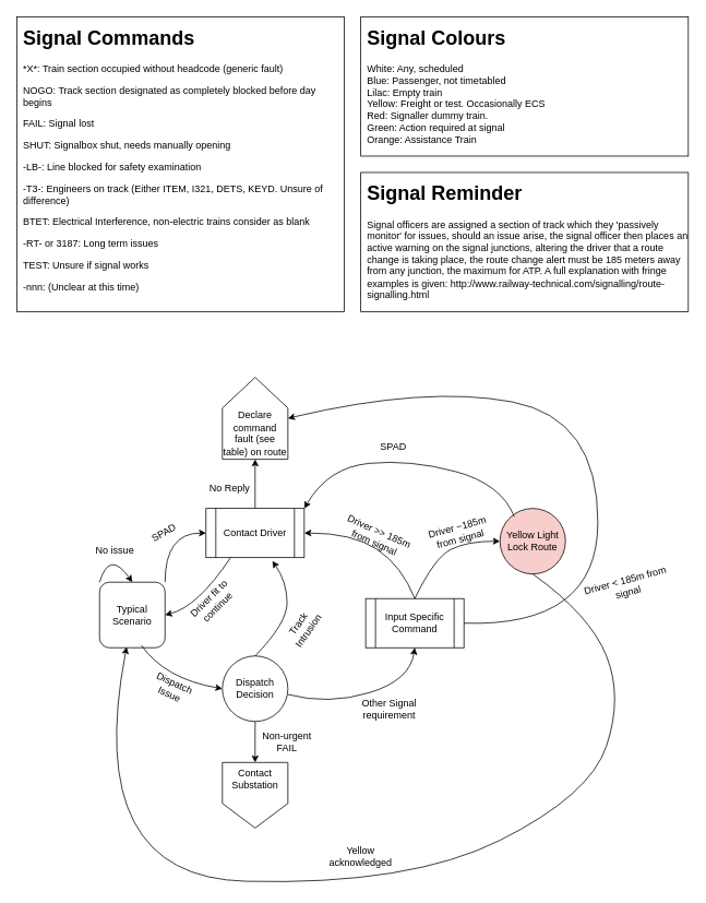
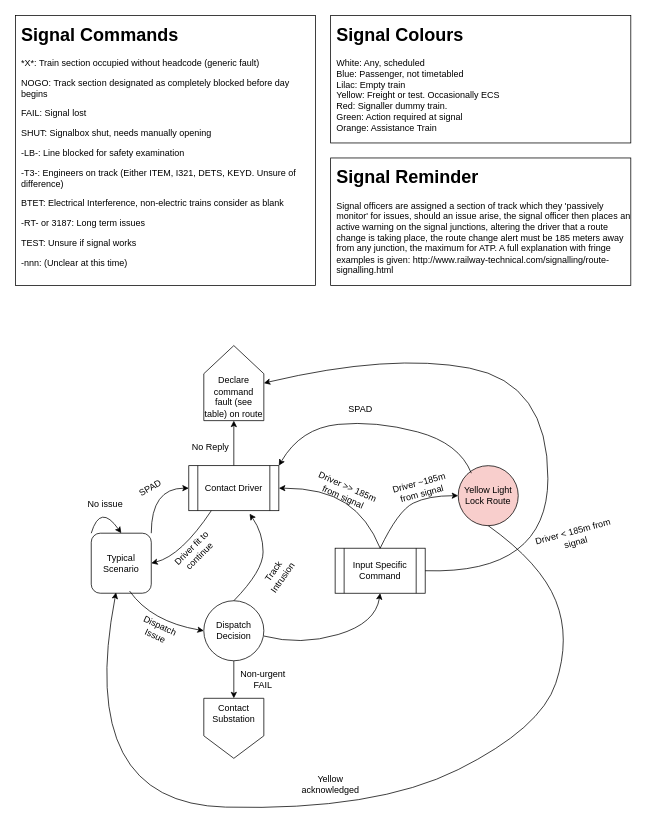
- <mxCell id="28" value="Other Signal requirement" style="text;html=1;align=center;verticalAlign=middle;whiteSpace=wrap;rounded=0;" vertex="1" parent="1"><mxGeometry x="430" y="850" width="90" height="30" as="geometry" /></mxCell>
